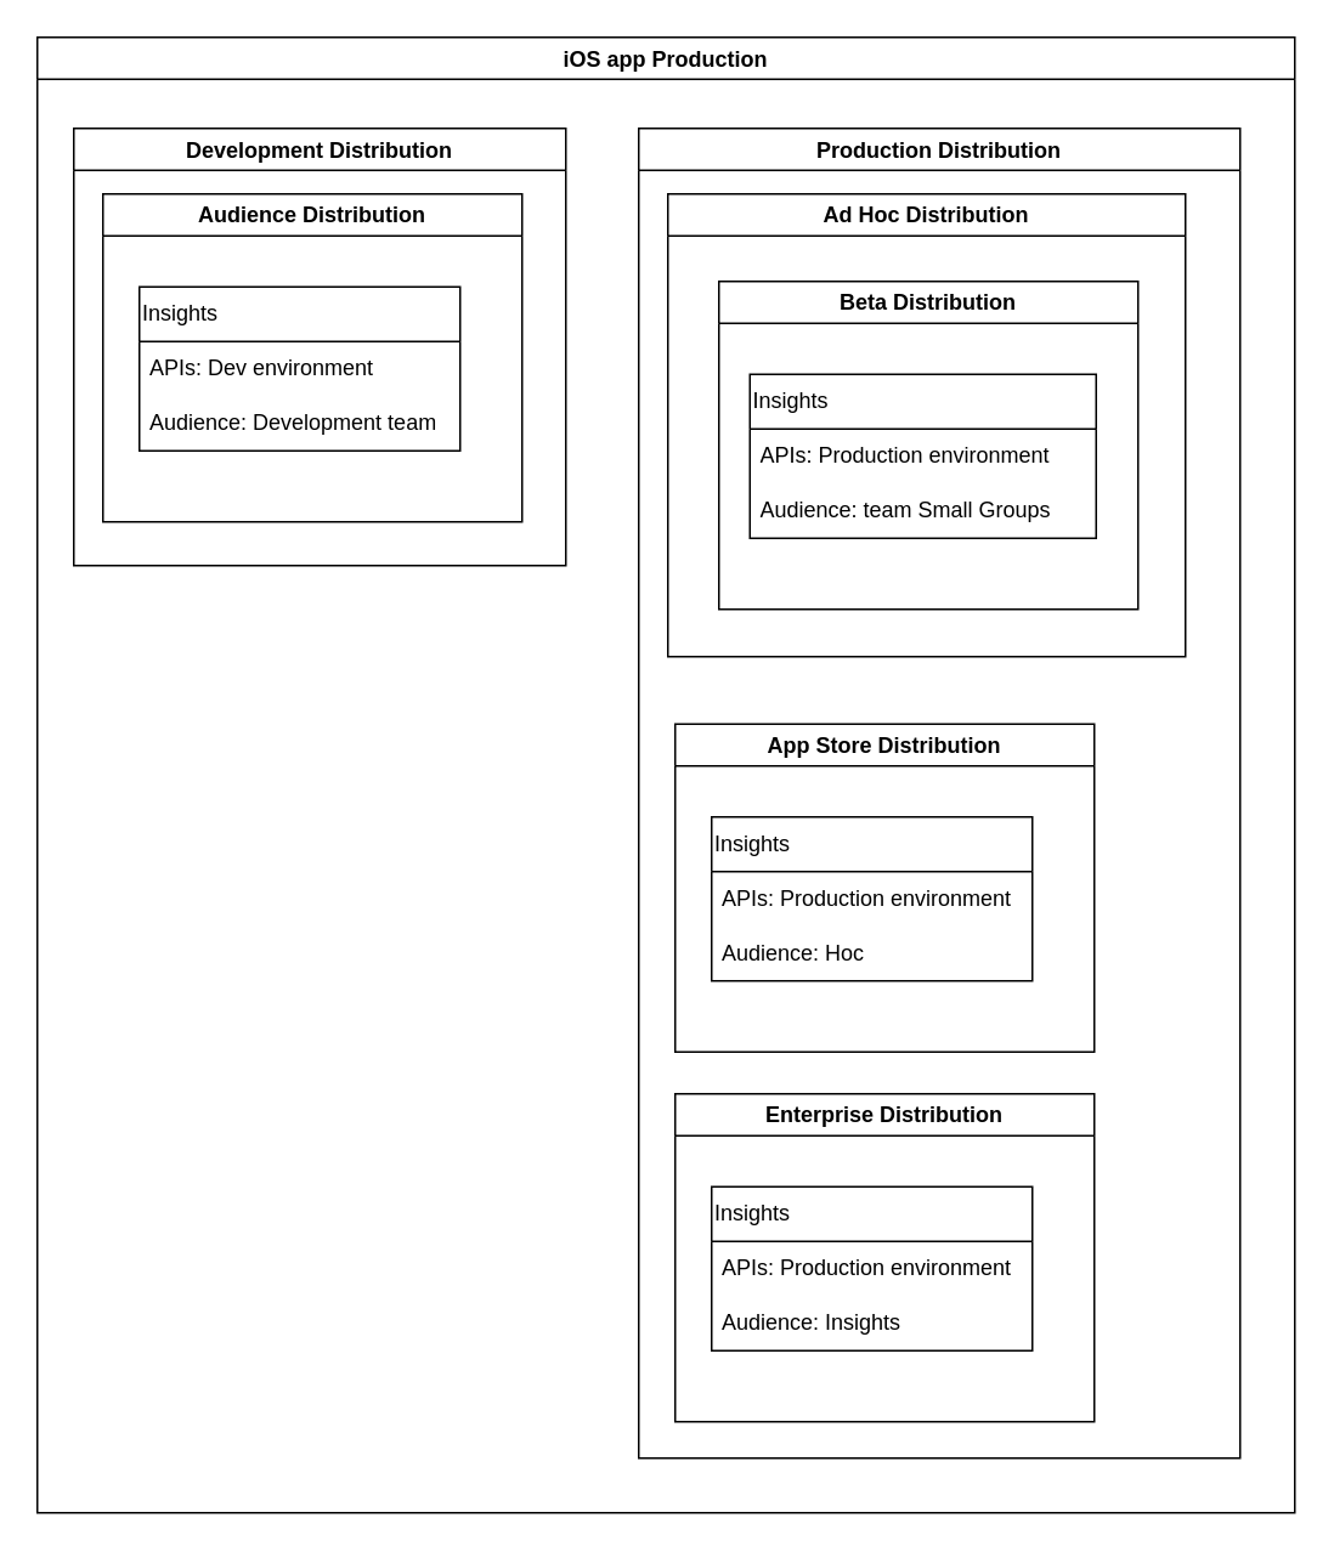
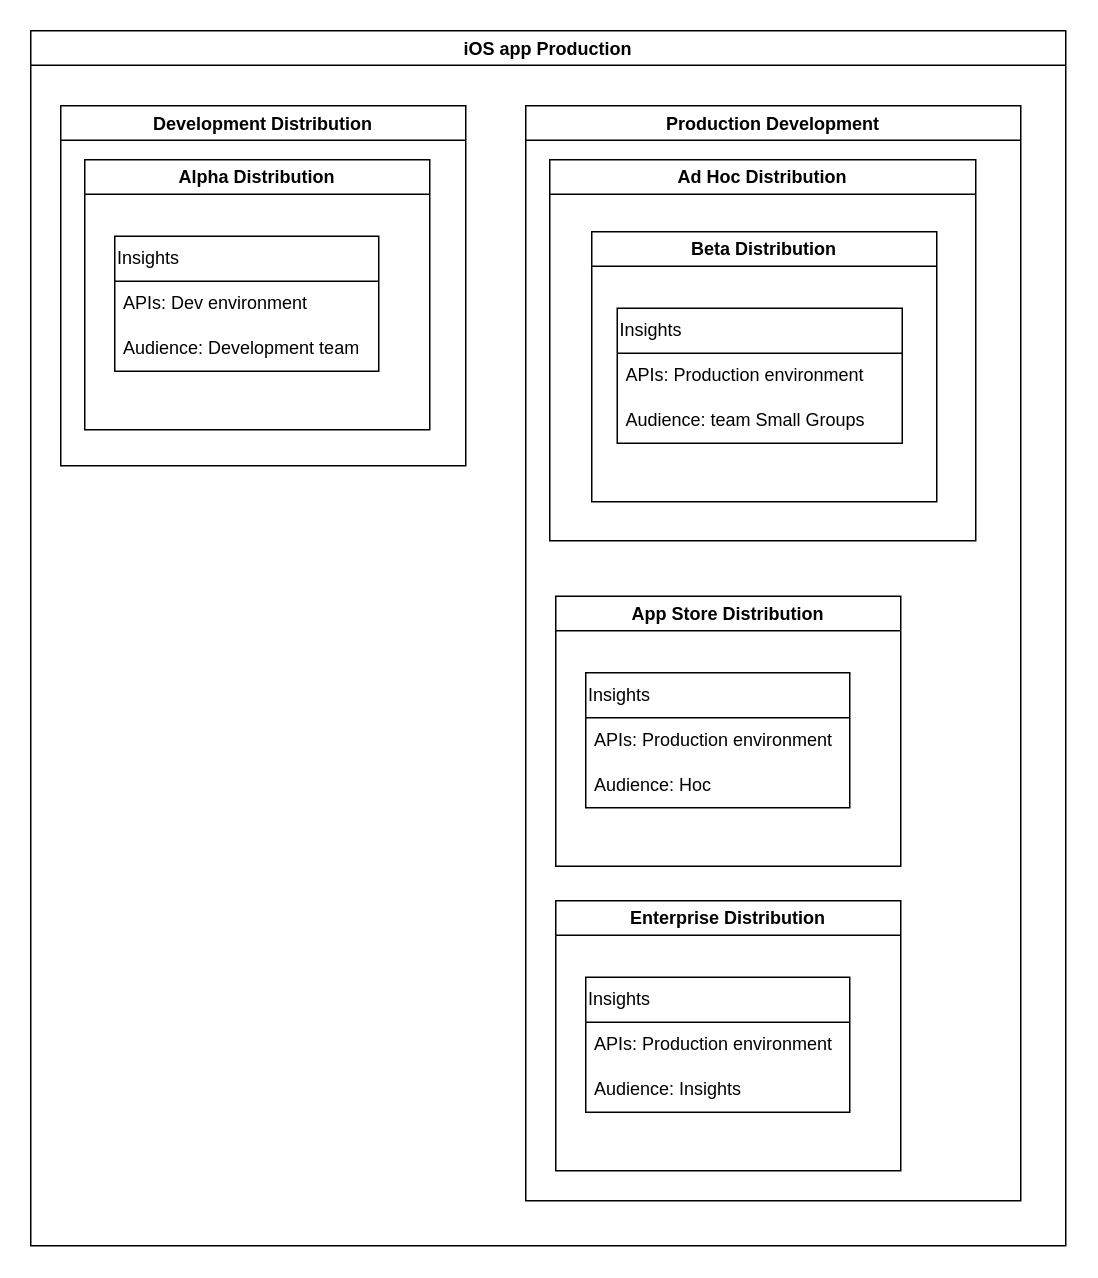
- <mxCell id="3" value="Production Distribution" style="swimlane;swimlaneLine=1;gradientColor=none;swimlaneFillColor=none;fillColor=none;" vertex="1" parent="2"><mxGeometry x="330" y="50" width="330" height="730" as="geometry" /></mxCell>
+ <mxCell id="3" value="Production Development" style="swimlane;swimlaneLine=1;gradientColor=none;swimlaneFillColor=none;fillColor=none;" vertex="1" parent="2"><mxGeometry x="330" y="50" width="330" height="730" as="geometry" /></mxCell>
- <mxCell id="18" value="Audience Distribution" style="swimlane;whiteSpace=wrap;html=1;" vertex="1" parent="17"><mxGeometry x="16" y="36" width="230" height="180" as="geometry" /></mxCell>
+ <mxCell id="18" value="Alpha Distribution" style="swimlane;whiteSpace=wrap;html=1;" vertex="1" parent="17"><mxGeometry x="16" y="36" width="230" height="180" as="geometry" /></mxCell>
